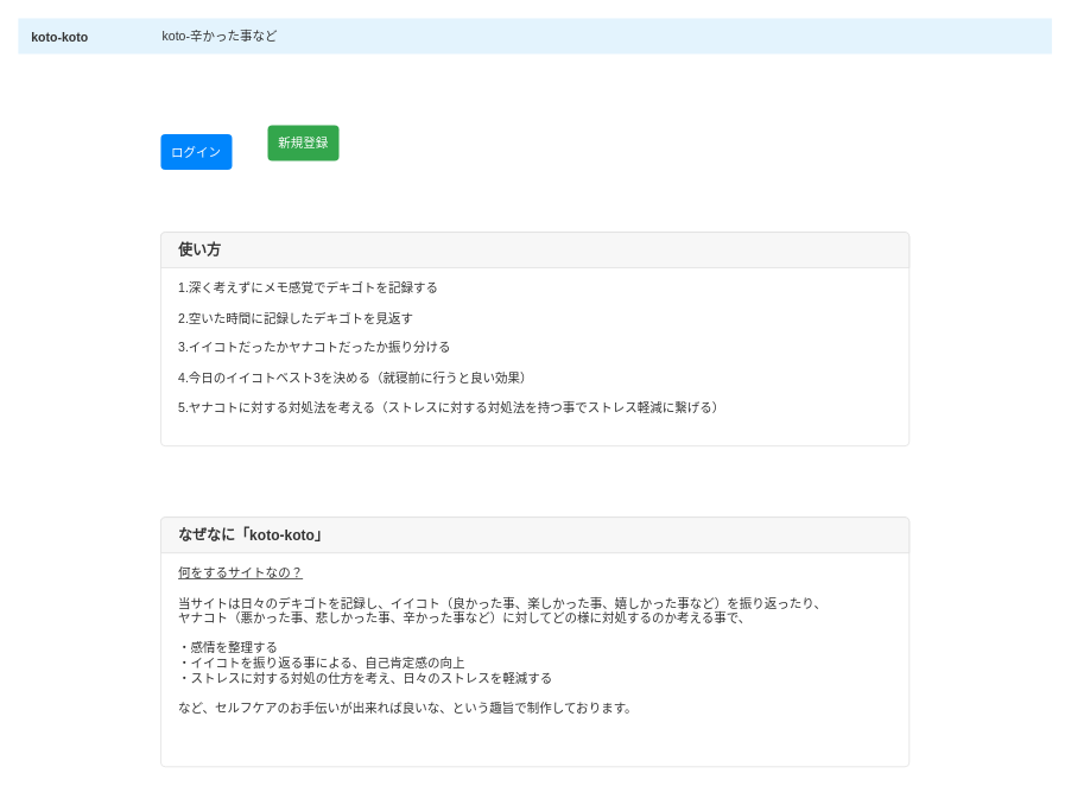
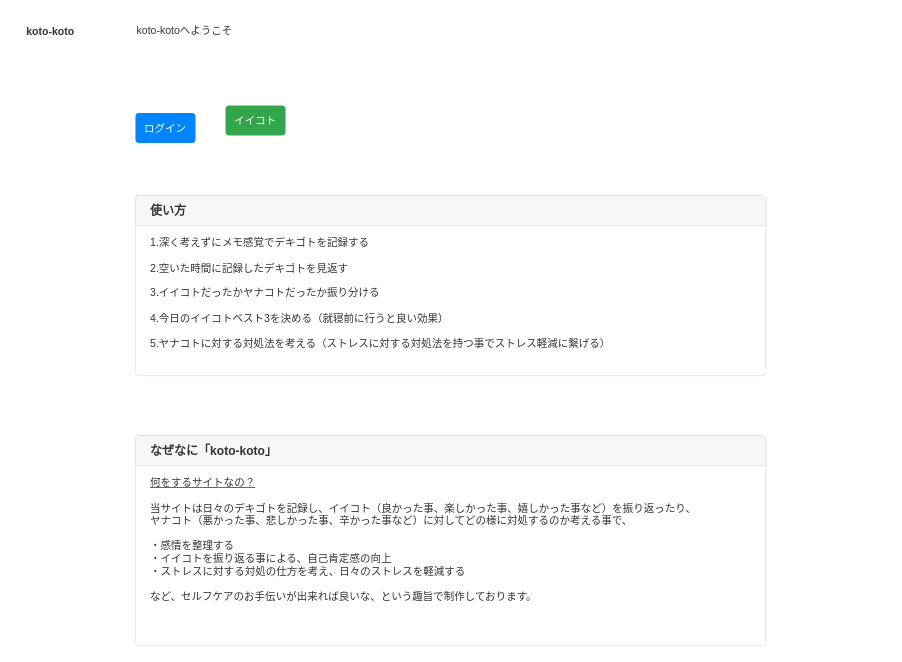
- <mxCell id="5" value="koto-辛かった事など" style="html=1;shadow=0;dashed=0;fillColor=none;strokeColor=none;shape=mxgraph.bootstrap.rect;fontColor=#333333;whiteSpace=wrap;fontSize=14;align=left;" parent="1" vertex="1"><mxGeometry x="180" y="20" width="160" height="40" as="geometry" /></mxCell>
+ <mxCell id="5" value="koto-kotoへようこそ" style="html=1;shadow=0;dashed=0;fillColor=none;strokeColor=none;shape=mxgraph.bootstrap.rect;fontColor=#333333;whiteSpace=wrap;fontSize=14;align=left;" parent="1" vertex="1"><mxGeometry x="180" y="20" width="160" height="40" as="geometry" /></mxCell>
- <mxCell id="2" value="&lt;b style=&quot;font-size: 14px; text-align: center;&quot;&gt;&lt;font&gt;koto-koto&lt;/font&gt;&lt;/b&gt;" style="html=1;shadow=0;dashed=0;fillColor=#E3F3FD;strokeColor=none;fontSize=16;fontColor=#333333;align=left;spacing=15;" parent="1" vertex="1"><mxGeometry x="20" y="20" width="1160" height="40" as="geometry" /></mxCell>
+ <mxCell id="2" value="&lt;b style=&quot;font-size: 14px; text-align: center;&quot;&gt;&lt;font&gt;koto-koto&lt;/font&gt;&lt;/b&gt;" style="html=1;shadow=0;dashed=0;fillColor=#ffffff;strokeColor=none;fontSize=16;fontColor=#333333;align=left;spacing=15;" parent="1" vertex="1"><mxGeometry x="20" y="20" width="1160" height="40" as="geometry" /></mxCell>
- <mxCell id="4" value="新規登録" style="html=1;shadow=0;dashed=0;shape=mxgraph.bootstrap.rrect;rSize=5;strokeColor=none;strokeWidth=1;fillColor=#33A64C;fontColor=#FFFFFF;whiteSpace=wrap;align=center;verticalAlign=middle;spacingLeft=0;fontStyle=0;fontSize=14;spacing=5;" parent="1" vertex="1"><mxGeometry x="300" y="140" width="80" height="40" as="geometry" /></mxCell>
+ <mxCell id="4" value="イイコト" style="html=1;shadow=0;dashed=0;shape=mxgraph.bootstrap.rrect;rSize=5;strokeColor=none;strokeWidth=1;fillColor=#33A64C;fontColor=#FFFFFF;whiteSpace=wrap;align=center;verticalAlign=middle;spacingLeft=0;fontStyle=0;fontSize=14;spacing=5;" parent="1" vertex="1"><mxGeometry x="300" y="140" width="80" height="40" as="geometry" /></mxCell>
